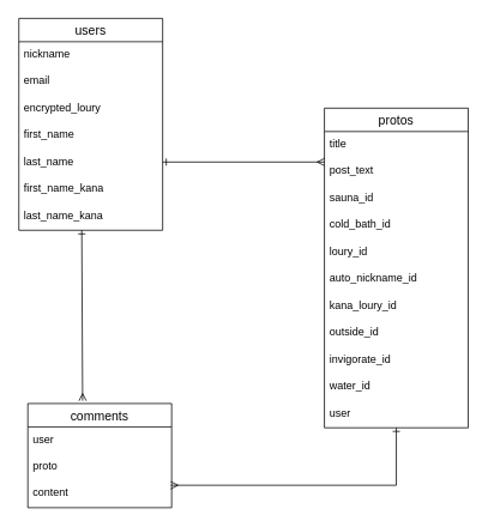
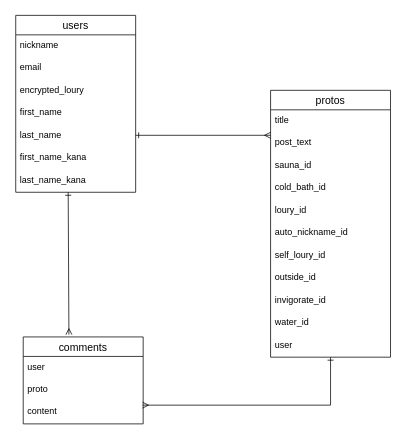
- <mxCell id="17" value="kana_loury_id" style="text;strokeColor=none;fillColor=none;spacingLeft=4;spacingRight=4;overflow=hidden;rotatable=0;points=[[0,0.5],[1,0.5]];portConstraint=eastwest;fontSize=12;" vertex="1" parent="10"><mxGeometry y="206" width="160" height="30" as="geometry" /></mxCell>
+ <mxCell id="17" value="self_loury_id" style="text;strokeColor=none;fillColor=none;spacingLeft=4;spacingRight=4;overflow=hidden;rotatable=0;points=[[0,0.5],[1,0.5]];portConstraint=eastwest;fontSize=12;" vertex="1" parent="10"><mxGeometry y="206" width="160" height="30" as="geometry" /></mxCell>
